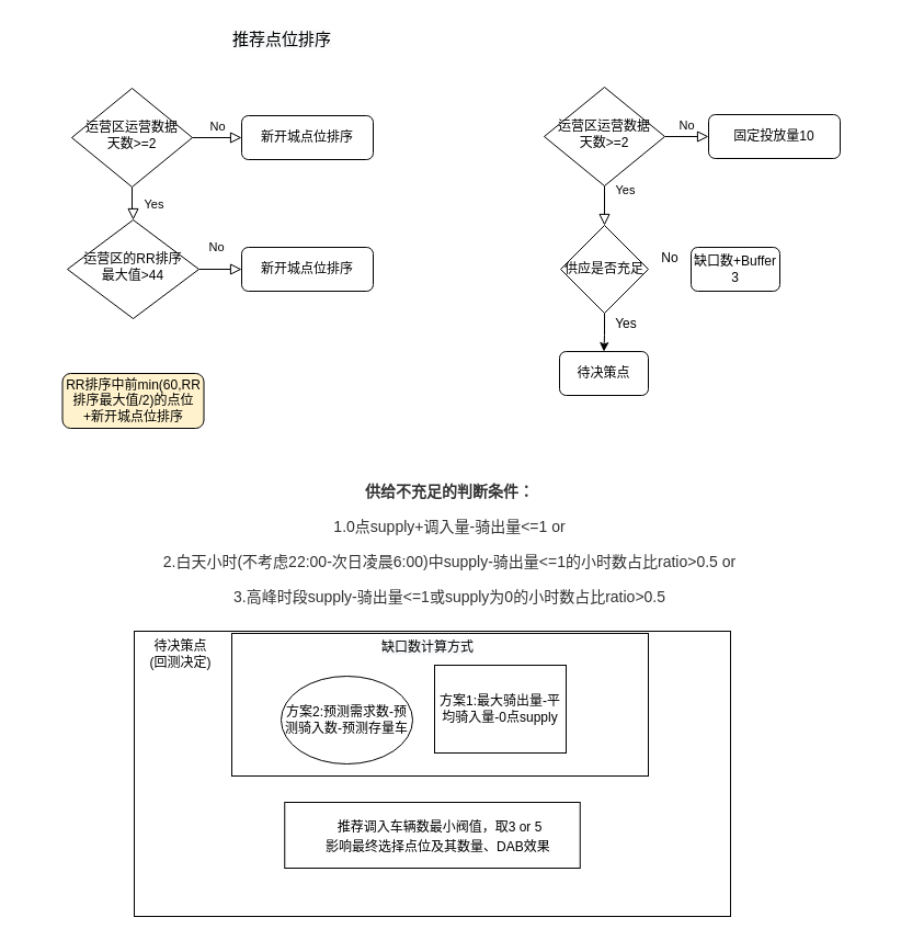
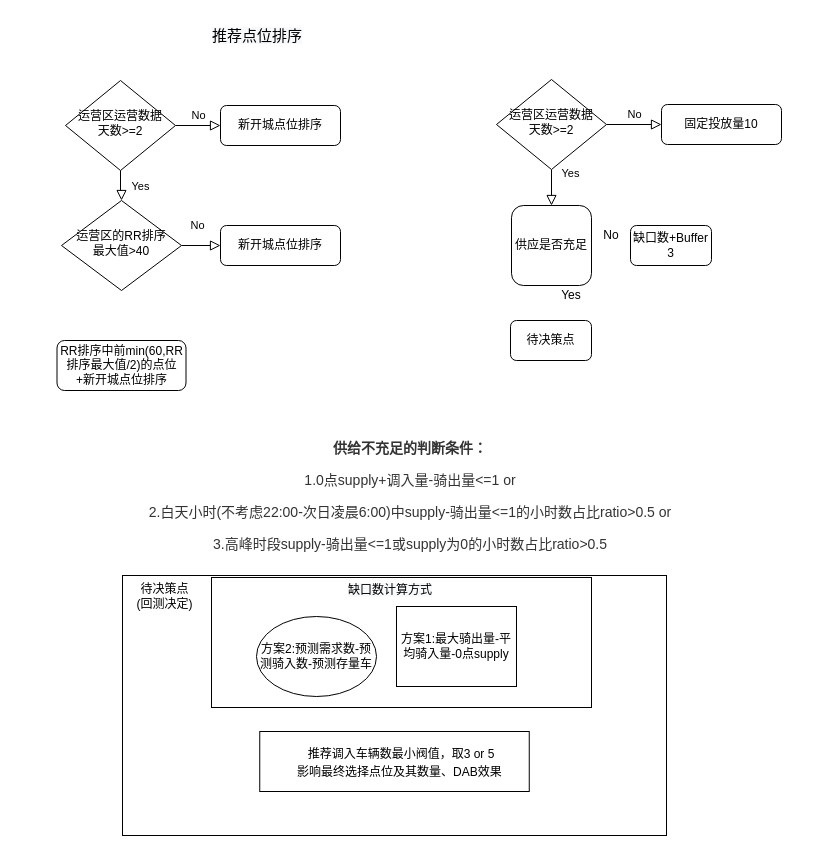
- <mxCell id="15" value="固定投放量10" style="rounded=1;whiteSpace=wrap;html=1;fontSize=12;glass=0;strokeWidth=1;shadow=0;" vertex="1" parent="1"><mxGeometry x="646" y="104" width="120" height="40" as="geometry" /></mxCell>
+ <mxCell id="15" value="固定投放量10" style="rounded=1;whiteSpace=wrap;html=1;fontSize=12;glass=0;strokeWidth=1;shadow=0;" vertex="1" parent="1"><mxGeometry x="661" y="104" width="120" height="40" as="geometry" /></mxCell>
- <mxCell id="9" value="运营区的RR排序&lt;br&gt;最大值&amp;gt;44" style="rhombus;whiteSpace=wrap;html=1;shadow=0;fontFamily=Helvetica;fontSize=12;align=center;strokeWidth=1;spacing=6;spacingTop=-4;" parent="1" vertex="1"><mxGeometry x="61" y="200" width="120" height="90" as="geometry" /></mxCell>
+ <mxCell id="9" value="运营区的RR排序&lt;br&gt;最大值&amp;gt;40" style="rhombus;whiteSpace=wrap;html=1;shadow=0;fontFamily=Helvetica;fontSize=12;align=center;strokeWidth=1;spacing=6;spacingTop=-4;" parent="1" vertex="1"><mxGeometry x="61" y="200" width="120" height="90" as="geometry" /></mxCell>
- <mxCell id="19" value="供应是否充足" style="rhombus;whiteSpace=wrap;html=1;" vertex="1" parent="1"><mxGeometry x="511" y="205" width="80" height="80" as="geometry" /></mxCell>
+ <mxCell id="19" value="供应是否充足" style="whiteSpace=wrap;html=1;rounded=1;" vertex="1" parent="1"><mxGeometry x="511" y="205" width="80" height="80" as="geometry" /></mxCell>
- <mxCell id="18" value="" style="edgeStyle=orthogonalEdgeStyle;rounded=0;orthogonalLoop=1;jettySize=auto;html=1;" edge="1" parent="1" source="19" target="21"><mxGeometry relative="1" as="geometry" /></mxCell>
- <mxCell id="10" value="RR排序中前min(60,RR排序最大值/2)的点位+新开城点位排序" style="rounded=1;whiteSpace=wrap;html=1;fontSize=12;glass=0;strokeWidth=1;shadow=0;fillColor=#fff2cc;" parent="1" vertex="1"><mxGeometry x="56.5" y="340" width="129" height="50" as="geometry" /></mxCell>
+ <mxCell id="10" value="RR排序中前min(60,RR排序最大值/2)的点位+新开城点位排序" style="rounded=1;whiteSpace=wrap;html=1;fontSize=12;glass=0;strokeWidth=1;shadow=0;" parent="1" vertex="1"><mxGeometry x="56.5" y="340" width="129" height="50" as="geometry" /></mxCell>
